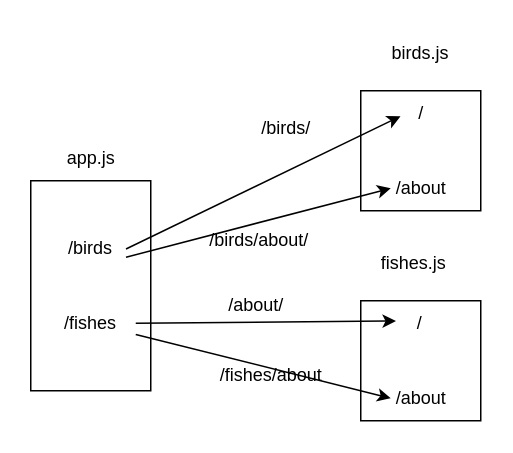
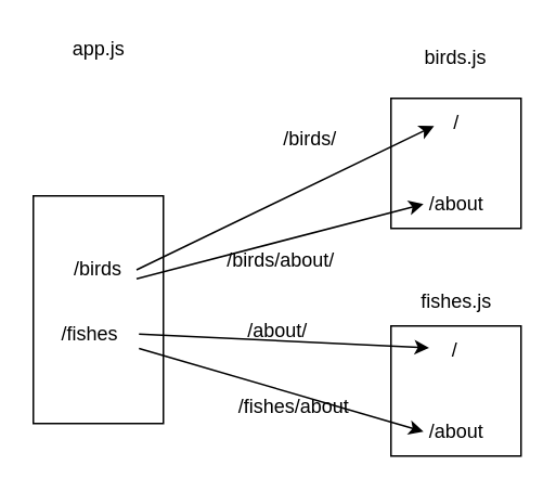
- <mxCell id="3" value="app.js" style="text;html=1;align=center;verticalAlign=middle;resizable=0;points=[];autosize=1;strokeColor=none;fillColor=none;" parent="1" vertex="1"><mxGeometry x="30" y="90" width="60" height="30" as="geometry" /></mxCell>
+ <mxCell id="3" value="app.js" style="text;html=1;align=center;verticalAlign=middle;resizable=0;points=[];autosize=1;strokeColor=none;fillColor=none;" parent="1" vertex="1"><mxGeometry x="30" y="15" width="60" height="30" as="geometry" /></mxCell>
- <mxCell id="9" value="fishes.js" style="text;html=1;align=center;verticalAlign=middle;resizable=0;points=[];autosize=1;strokeColor=none;fillColor=none;" parent="1" vertex="1"><mxGeometry x="240" y="160" width="70" height="30" as="geometry" /></mxCell>
+ <mxCell id="9" value="fishes.js" style="text;html=1;align=center;verticalAlign=middle;resizable=0;points=[];autosize=1;strokeColor=none;fillColor=none;" parent="1" vertex="1"><mxGeometry x="245" y="170" width="70" height="30" as="geometry" /></mxCell>
- <mxCell id="5" value="/fishes" style="text;html=1;align=center;verticalAlign=middle;whiteSpace=wrap;rounded=0;" parent="1" vertex="1"><mxGeometry x="30" y="200" width="60" height="30" as="geometry" /></mxCell>
+ <mxCell id="5" value="/fishes" style="text;html=1;align=center;verticalAlign=middle;whiteSpace=wrap;rounded=0;" parent="1" vertex="1"><mxGeometry x="25" y="190" width="60" height="30" as="geometry" /></mxCell>
